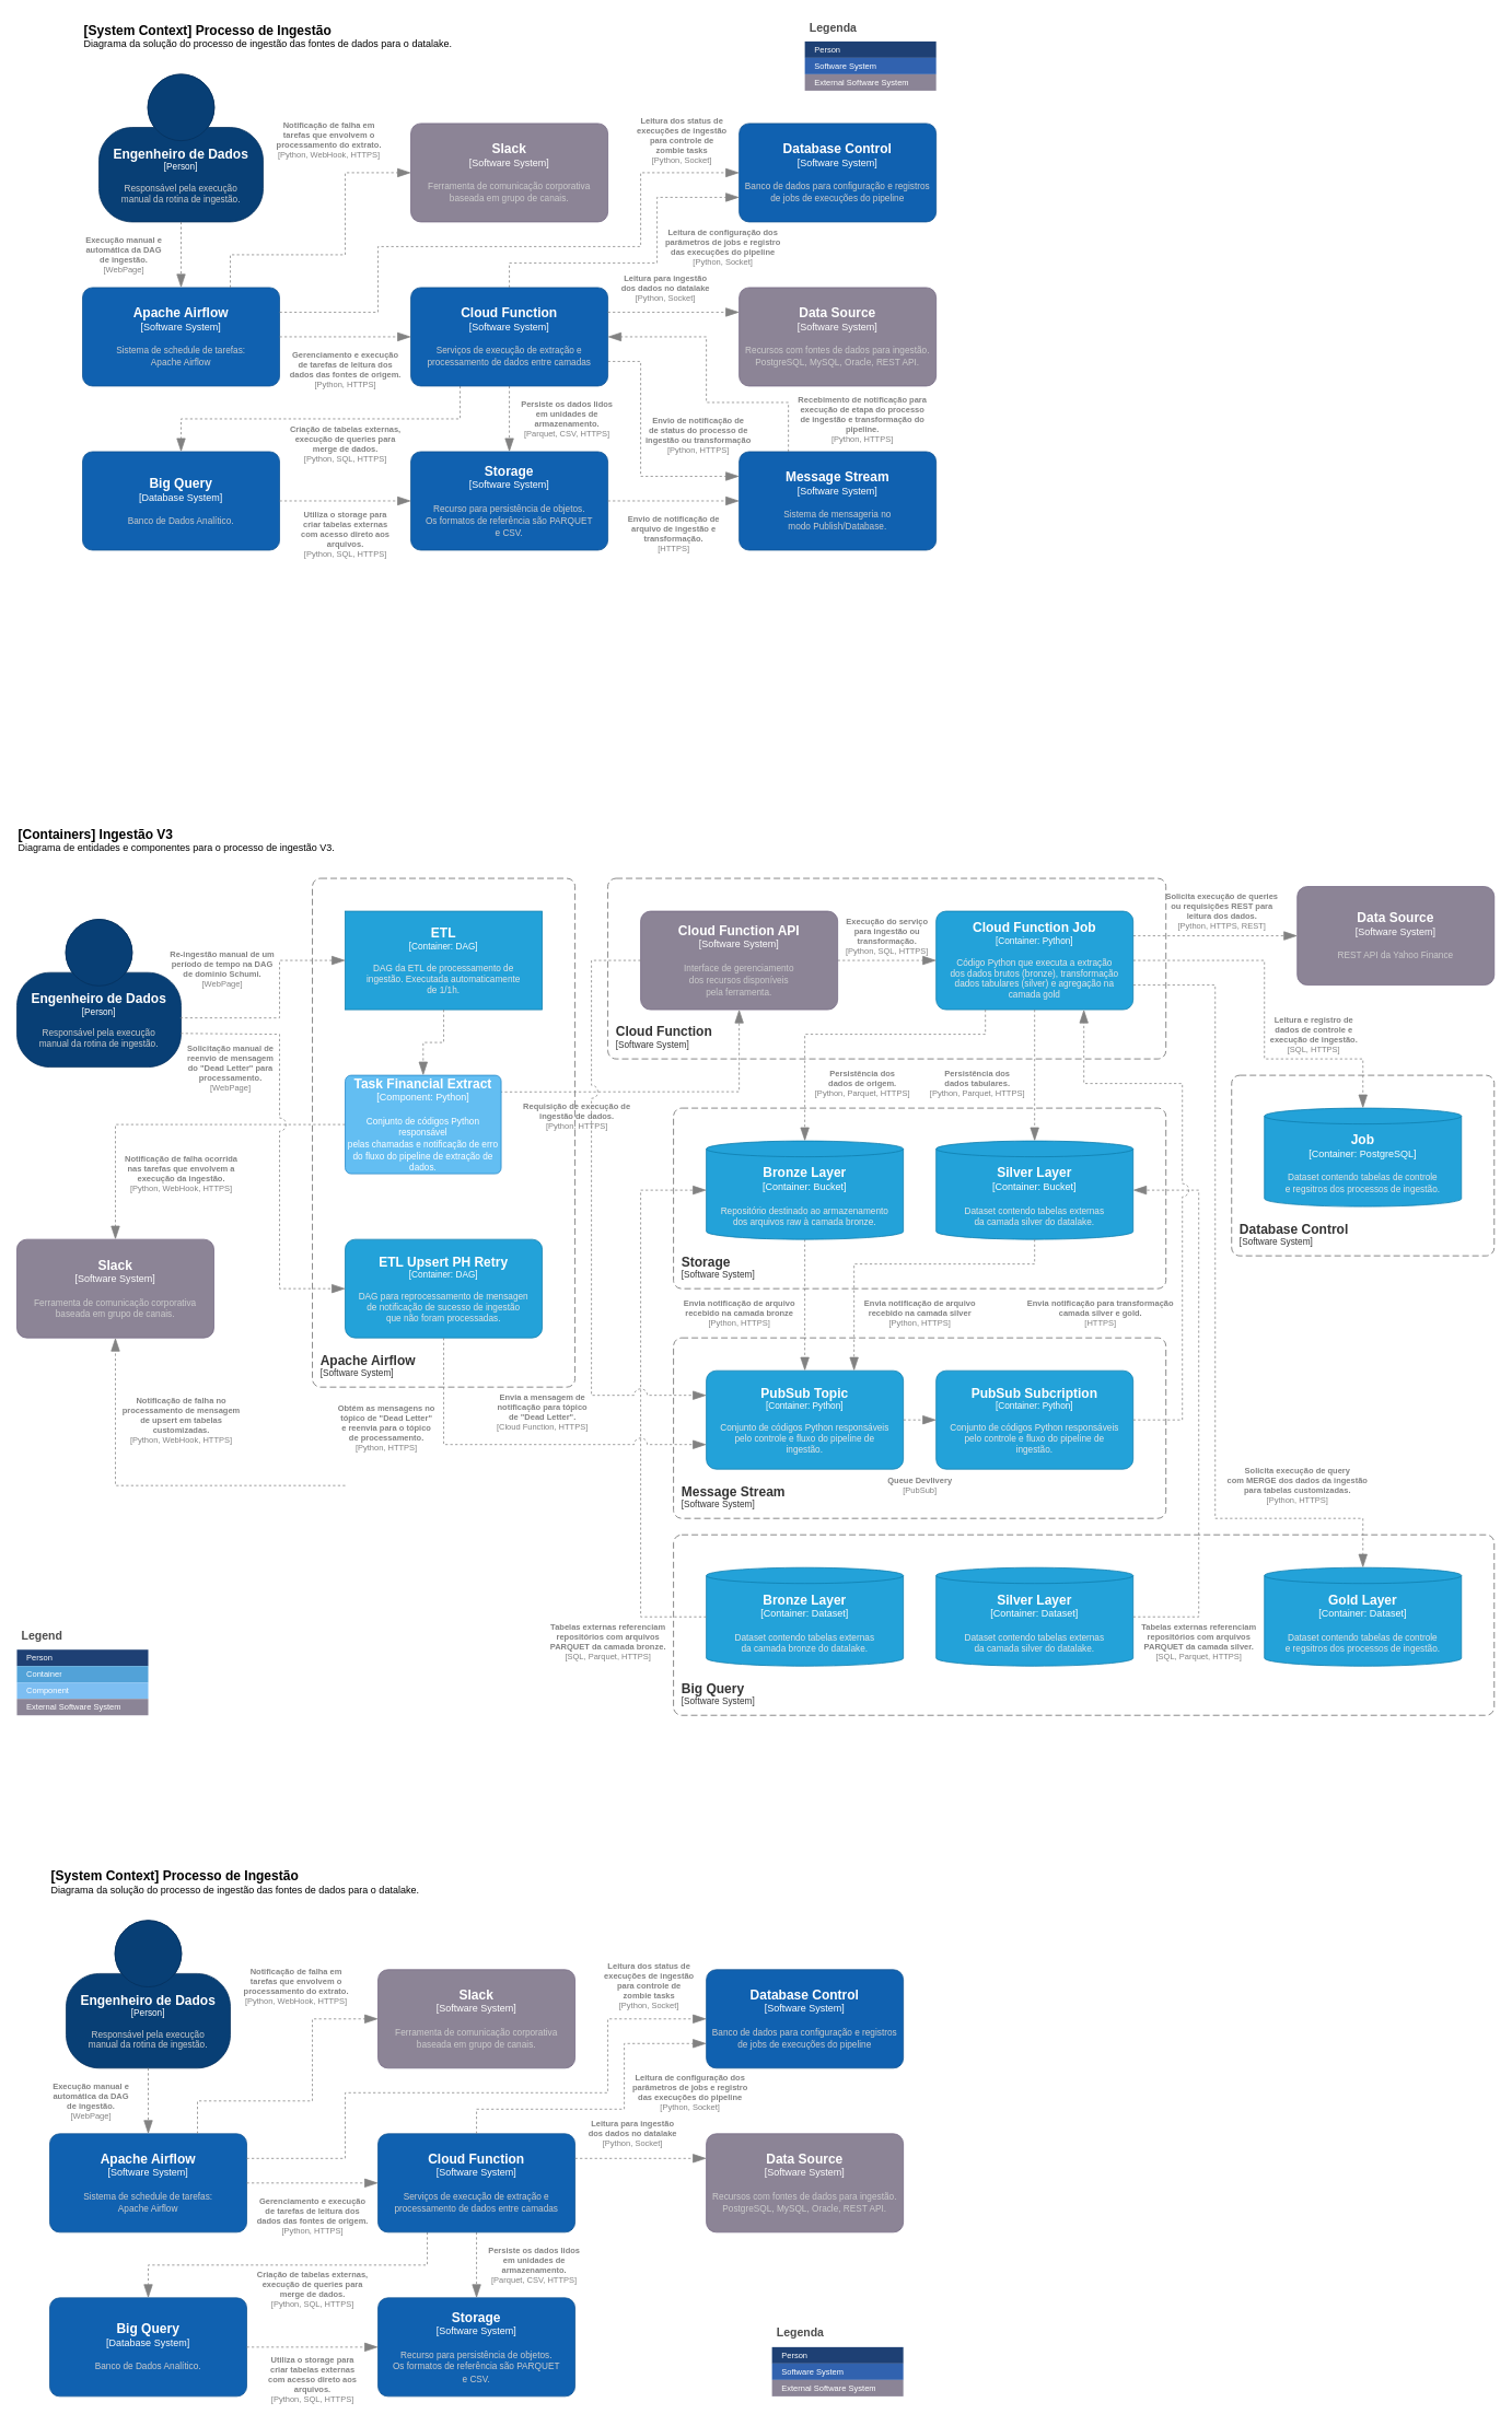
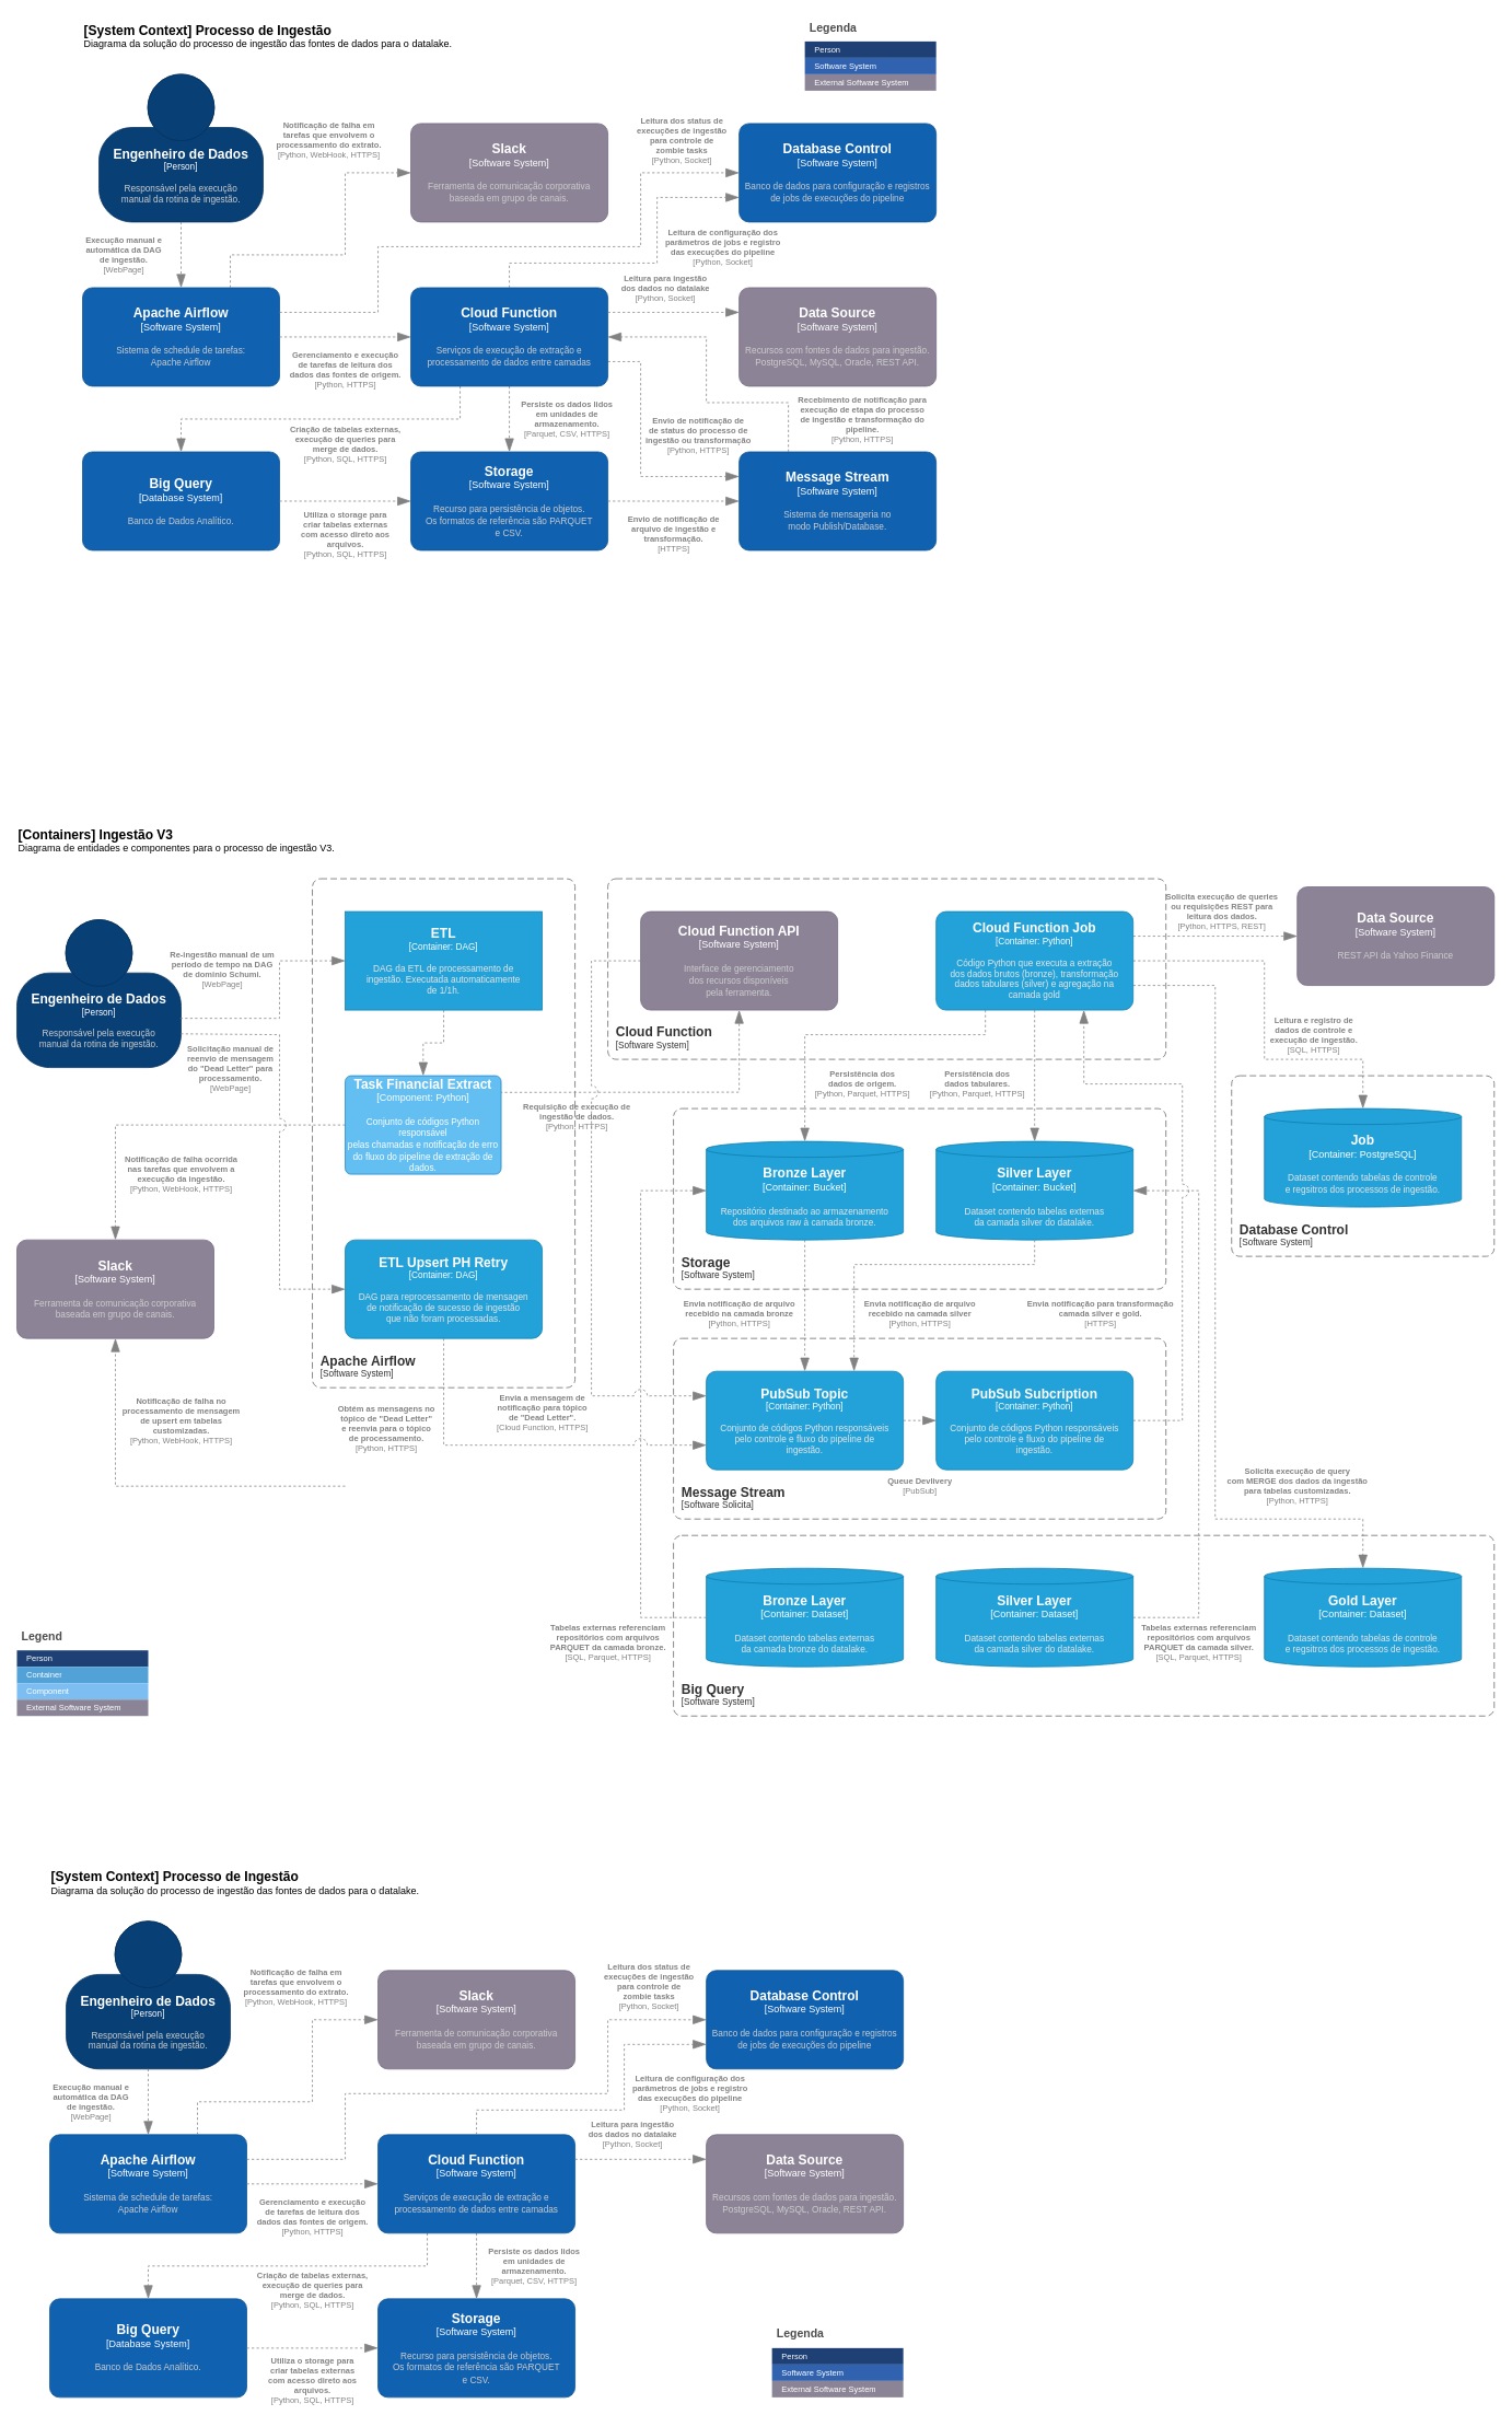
- <mxCell id="27" value="&lt;div style=&quot;text-align: left&quot;&gt;&lt;div style=&quot;text-align: center&quot;&gt;&lt;b&gt;Execução do serviço&#10;para ingestão ou&#10;transformação.&lt;/b&gt;&lt;/div&gt;&lt;div style=&quot;text-align: center&quot;&gt;[Python, SQL, HTTPS]&lt;/div&gt;&lt;/div&gt;" style="endArrow=blockThin;html=1;fontSize=10;fontColor=#828282;strokeWidth=1;endFill=1;strokeColor=#828282;elbow=vertical;metaEdit=1;endSize=14;startSize=14;jumpStyle=arc;jumpSize=16;rounded=0;edgeStyle=orthogonalEdgeStyle;labelBackgroundColor=none;dashed=1;entryX=0;entryY=0.5;entryDx=0;entryDy=0;entryPerimeter=0;exitX=1;exitY=0.5;exitDx=0;exitDy=0;exitPerimeter=0;" parent="1" source="36" target="37" edge="1"><mxGeometry y="30" width="240" relative="1" as="geometry"><mxPoint x="630" y="1130" as="sourcePoint" /><mxPoint x="800" y="1080" as="targetPoint" /><Array as="points" /><mxPoint as="offset" /></mxGeometry></mxCell>
- <mxCell id="44" value="&lt;font style=&quot;font-size: 16px&quot;&gt;&lt;b&gt;&lt;div style=&quot;text-align: left&quot;&gt;Message Stream&lt;/div&gt;&lt;/b&gt;&lt;/font&gt;&lt;div style=&quot;text-align: left&quot;&gt;[Software System]&lt;/div&gt;" style="rounded=1;fontSize=11;whiteSpace=wrap;html=1;dashed=1;arcSize=20;fillColor=none;strokeColor=#666666;fontColor=#333333;labelBackgroundColor=none;align=left;verticalAlign=bottom;labelBorderColor=none;spacingTop=0;spacing=10;dashPattern=8 4;metaEdit=1;rotatable=0;perimeter=rectanglePerimeter;noLabel=0;labelPadding=0;allowArrows=0;connectable=0;expand=0;recursiveResize=0;editable=1;pointerEvents=0;absoluteArcSize=1;points=[[0.25,0,0],[0.5,0,0],[0.75,0,0],[1,0.25,0],[1,0.5,0],[1,0.75,0],[0.75,1,0],[0.5,1,0],[0.25,1,0],[0,0.75,0],[0,0.5,0],[0,0.25,0]];strokeWidth=1;" parent="1" vertex="1"><mxGeometry x="820" y="1630" width="600" height="220" as="geometry" /></mxCell>
+ <mxCell id="44" value="&lt;font style=&quot;font-size: 16px&quot;&gt;&lt;b&gt;&lt;div style=&quot;text-align: left&quot;&gt;Message Stream&lt;/div&gt;&lt;/b&gt;&lt;/font&gt;&lt;div style=&quot;text-align: left&quot;&gt;[Software Solicita]&lt;/div&gt;" style="rounded=1;fontSize=11;whiteSpace=wrap;html=1;dashed=1;arcSize=20;fillColor=none;strokeColor=#666666;fontColor=#333333;labelBackgroundColor=none;align=left;verticalAlign=bottom;labelBorderColor=none;spacingTop=0;spacing=10;dashPattern=8 4;metaEdit=1;rotatable=0;perimeter=rectanglePerimeter;noLabel=0;labelPadding=0;allowArrows=0;connectable=0;expand=0;recursiveResize=0;editable=1;pointerEvents=0;absoluteArcSize=1;points=[[0.25,0,0],[0.5,0,0],[0.75,0,0],[1,0.25,0],[1,0.5,0],[1,0.75,0],[0.75,1,0],[0.5,1,0],[0.25,1,0],[0,0.75,0],[0,0.5,0],[0,0.25,0]];strokeWidth=1;" parent="1" vertex="1"><mxGeometry x="820" y="1630" width="600" height="220" as="geometry" /></mxCell>
